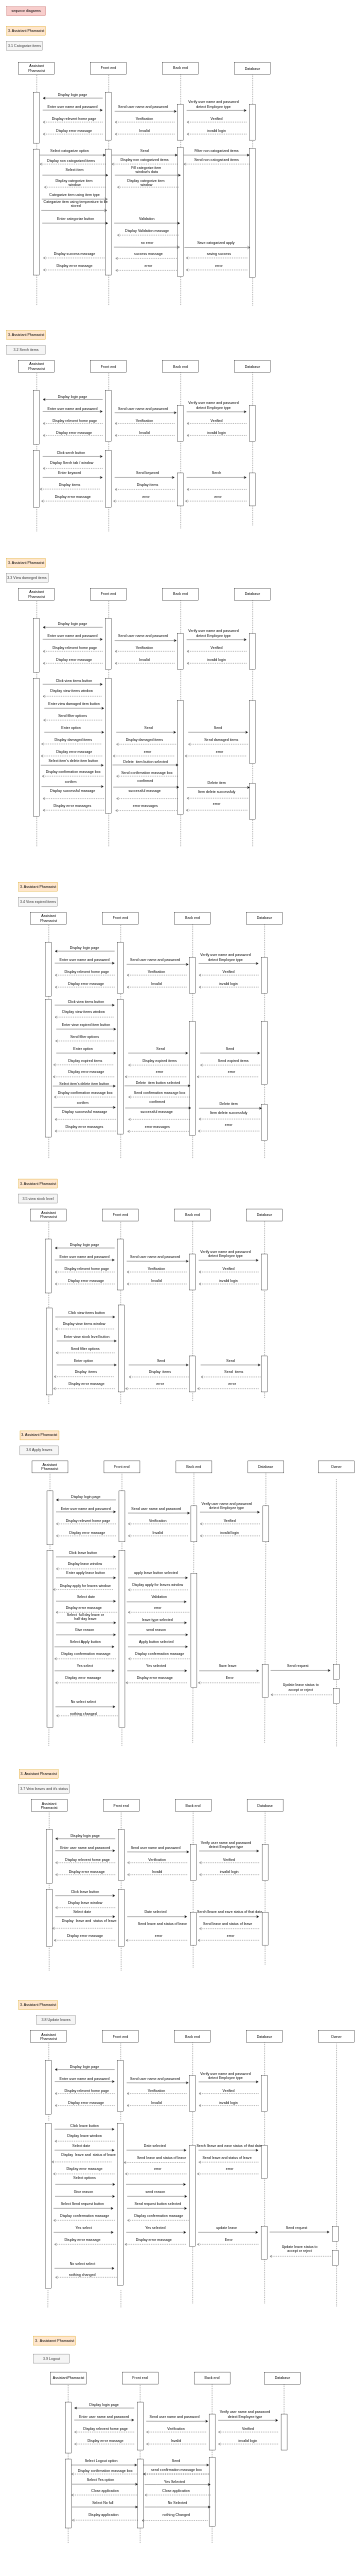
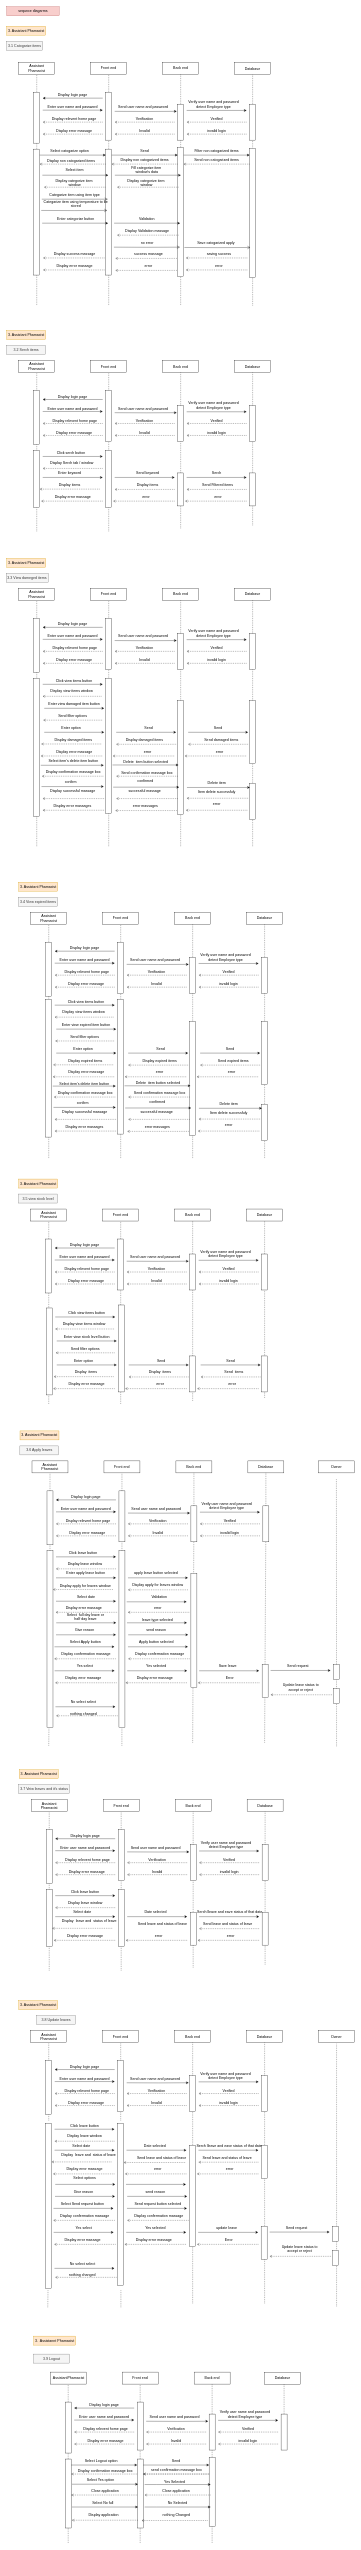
- <mxCell id="58" value="sequnce diagarms" style="text;html=1;strokeColor=#b85450;fillColor=#f8cecc;align=center;verticalAlign=middle;whiteSpace=wrap;rounded=0;" parent="1" vertex="1"><mxGeometry x="22" y="20" width="130" height="30" as="geometry" /></mxCell>
+ <mxCell id="58" value="sequnce diagarms" style="text;html=1;strokeColor=#b85450;fillColor=#f8cecc;align=center;verticalAlign=middle;whiteSpace=wrap;rounded=0;" parent="1" vertex="1"><mxGeometry x="22" y="20" width="175" height="30" as="geometry" /></mxCell>
+ <mxCell id="93" value="Send Filtered items&amp;nbsp;" style="text;html=1;strokeColor=none;fillColor=none;align=center;verticalAlign=middle;whiteSpace=wrap;rounded=0;" parent="1" vertex="1"><mxGeometry x="672" y="1600" width="110" height="30" as="geometry" /></mxCell>
